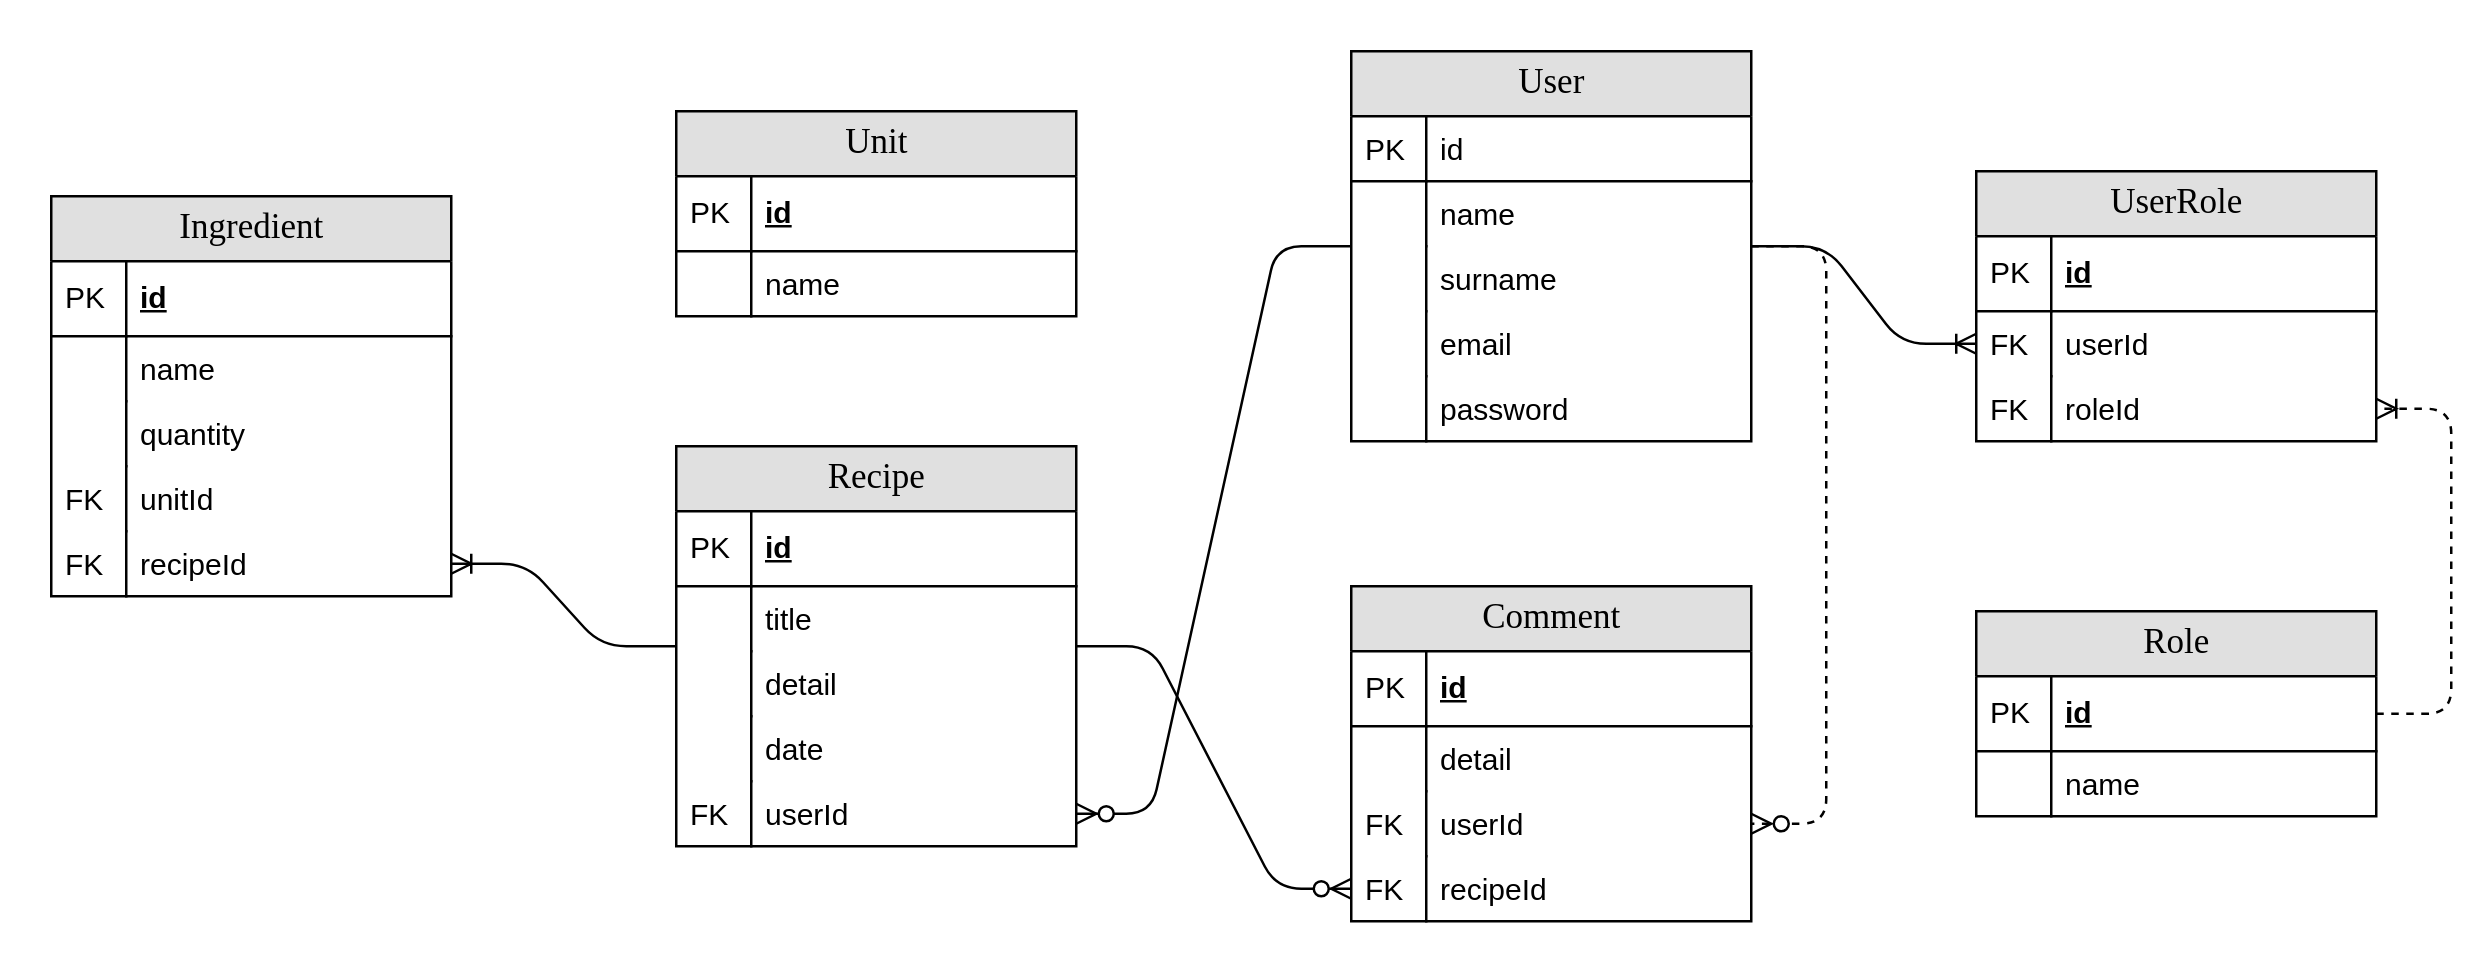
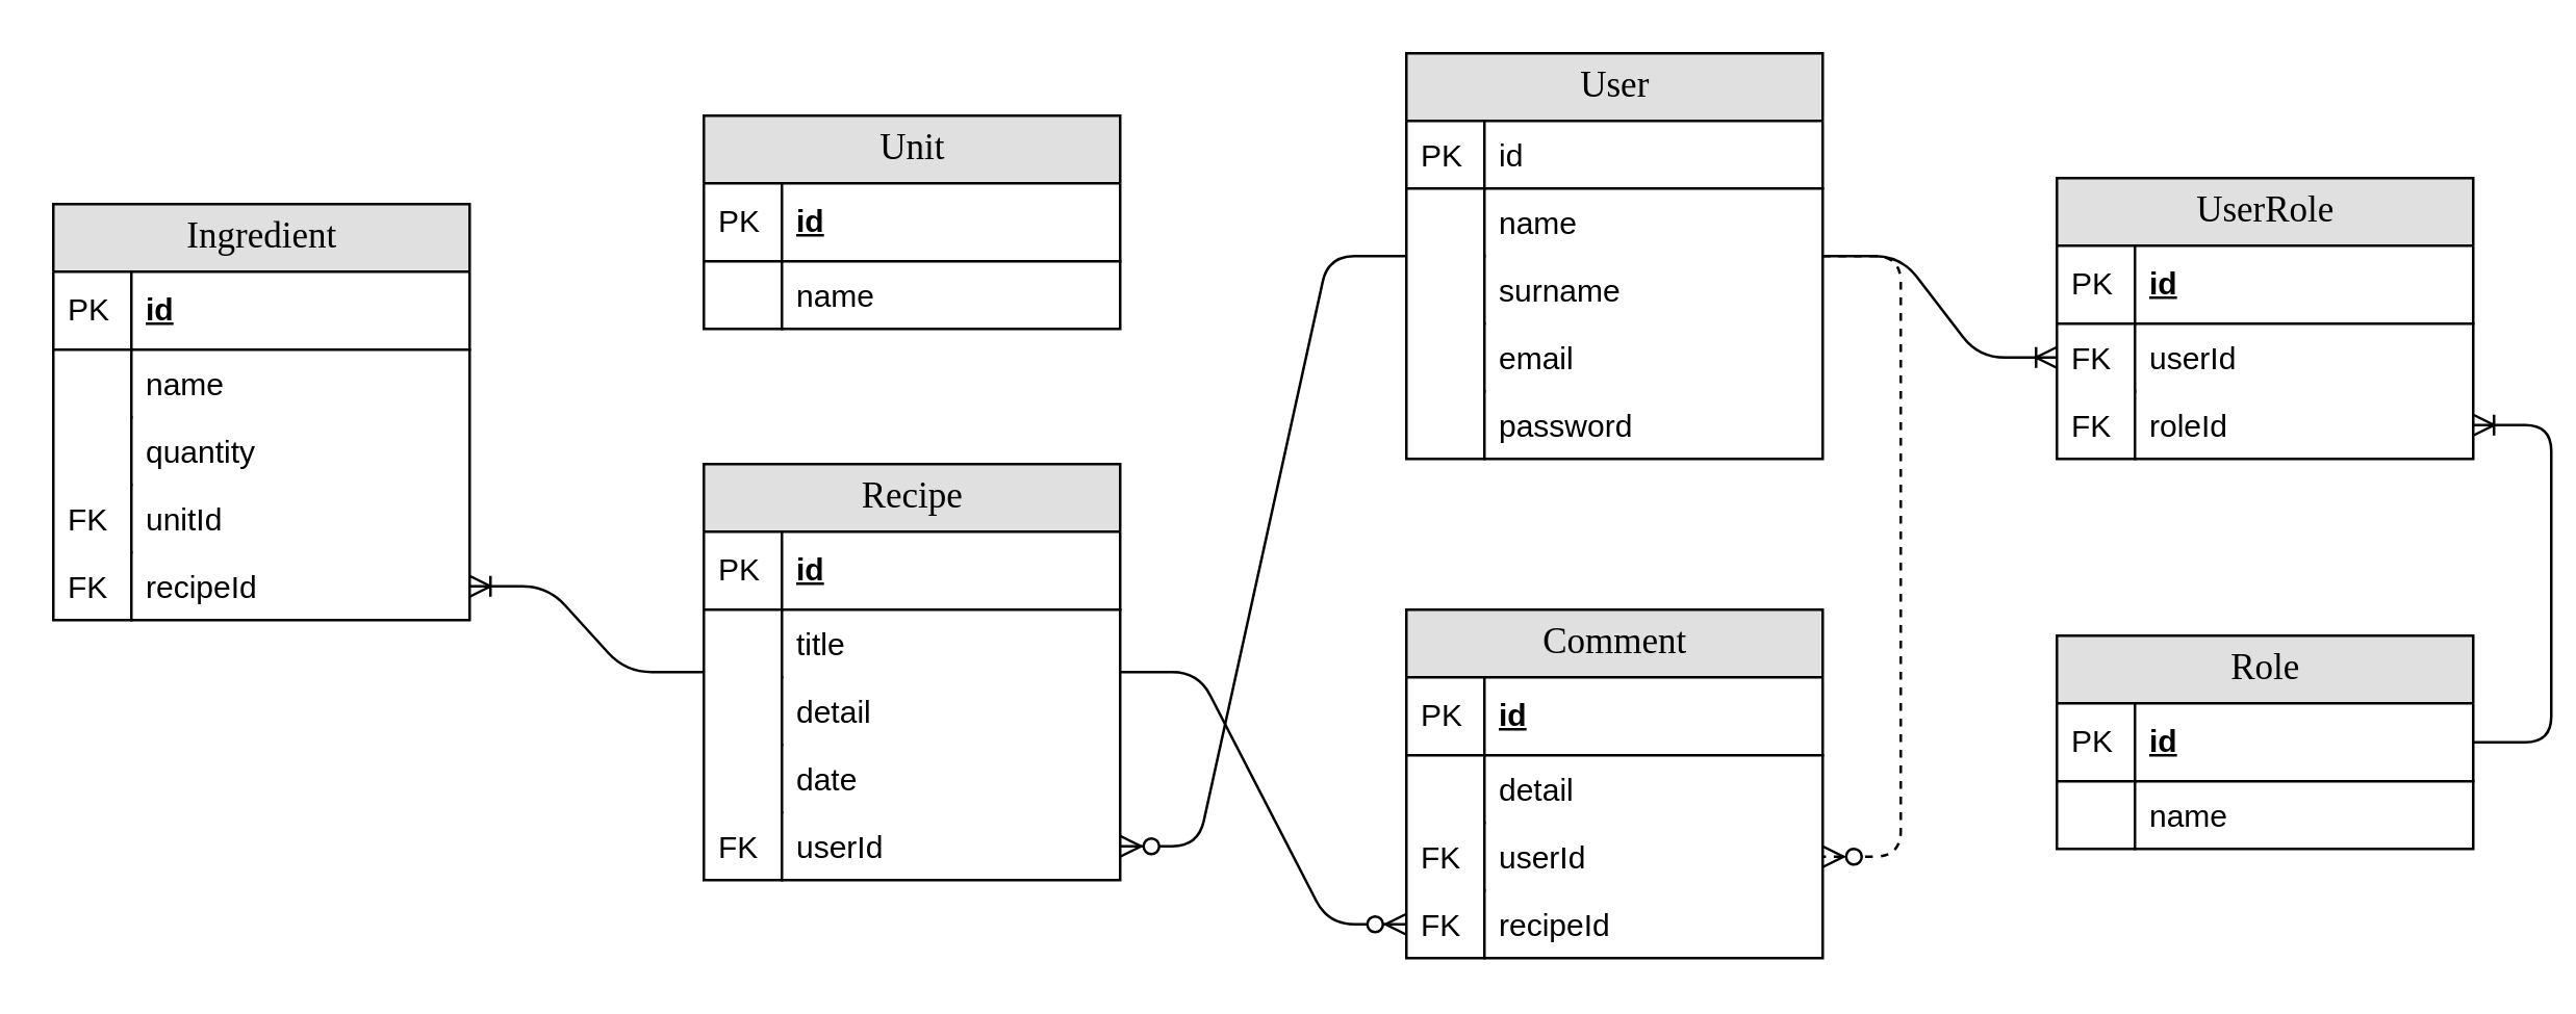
- <mxCell id="28" value="" style="edgeStyle=entityRelationEdgeStyle;fontSize=12;html=1;endArrow=ERoneToMany;dashed=1;" edge="1" parent="1" source="2" target="65"><mxGeometry width="100" height="100" relative="1" as="geometry"><mxPoint x="650" y="104" as="sourcePoint" /><mxPoint x="750" y="4" as="targetPoint" /></mxGeometry></mxCell>
+ <mxCell id="28" value="" style="edgeStyle=entityRelationEdgeStyle;fontSize=12;html=1;endArrow=ERoneToMany;" edge="1" parent="1" source="2" target="65"><mxGeometry width="100" height="100" relative="1" as="geometry"><mxPoint x="650" y="104" as="sourcePoint" /><mxPoint x="750" y="4" as="targetPoint" /></mxGeometry></mxCell>
